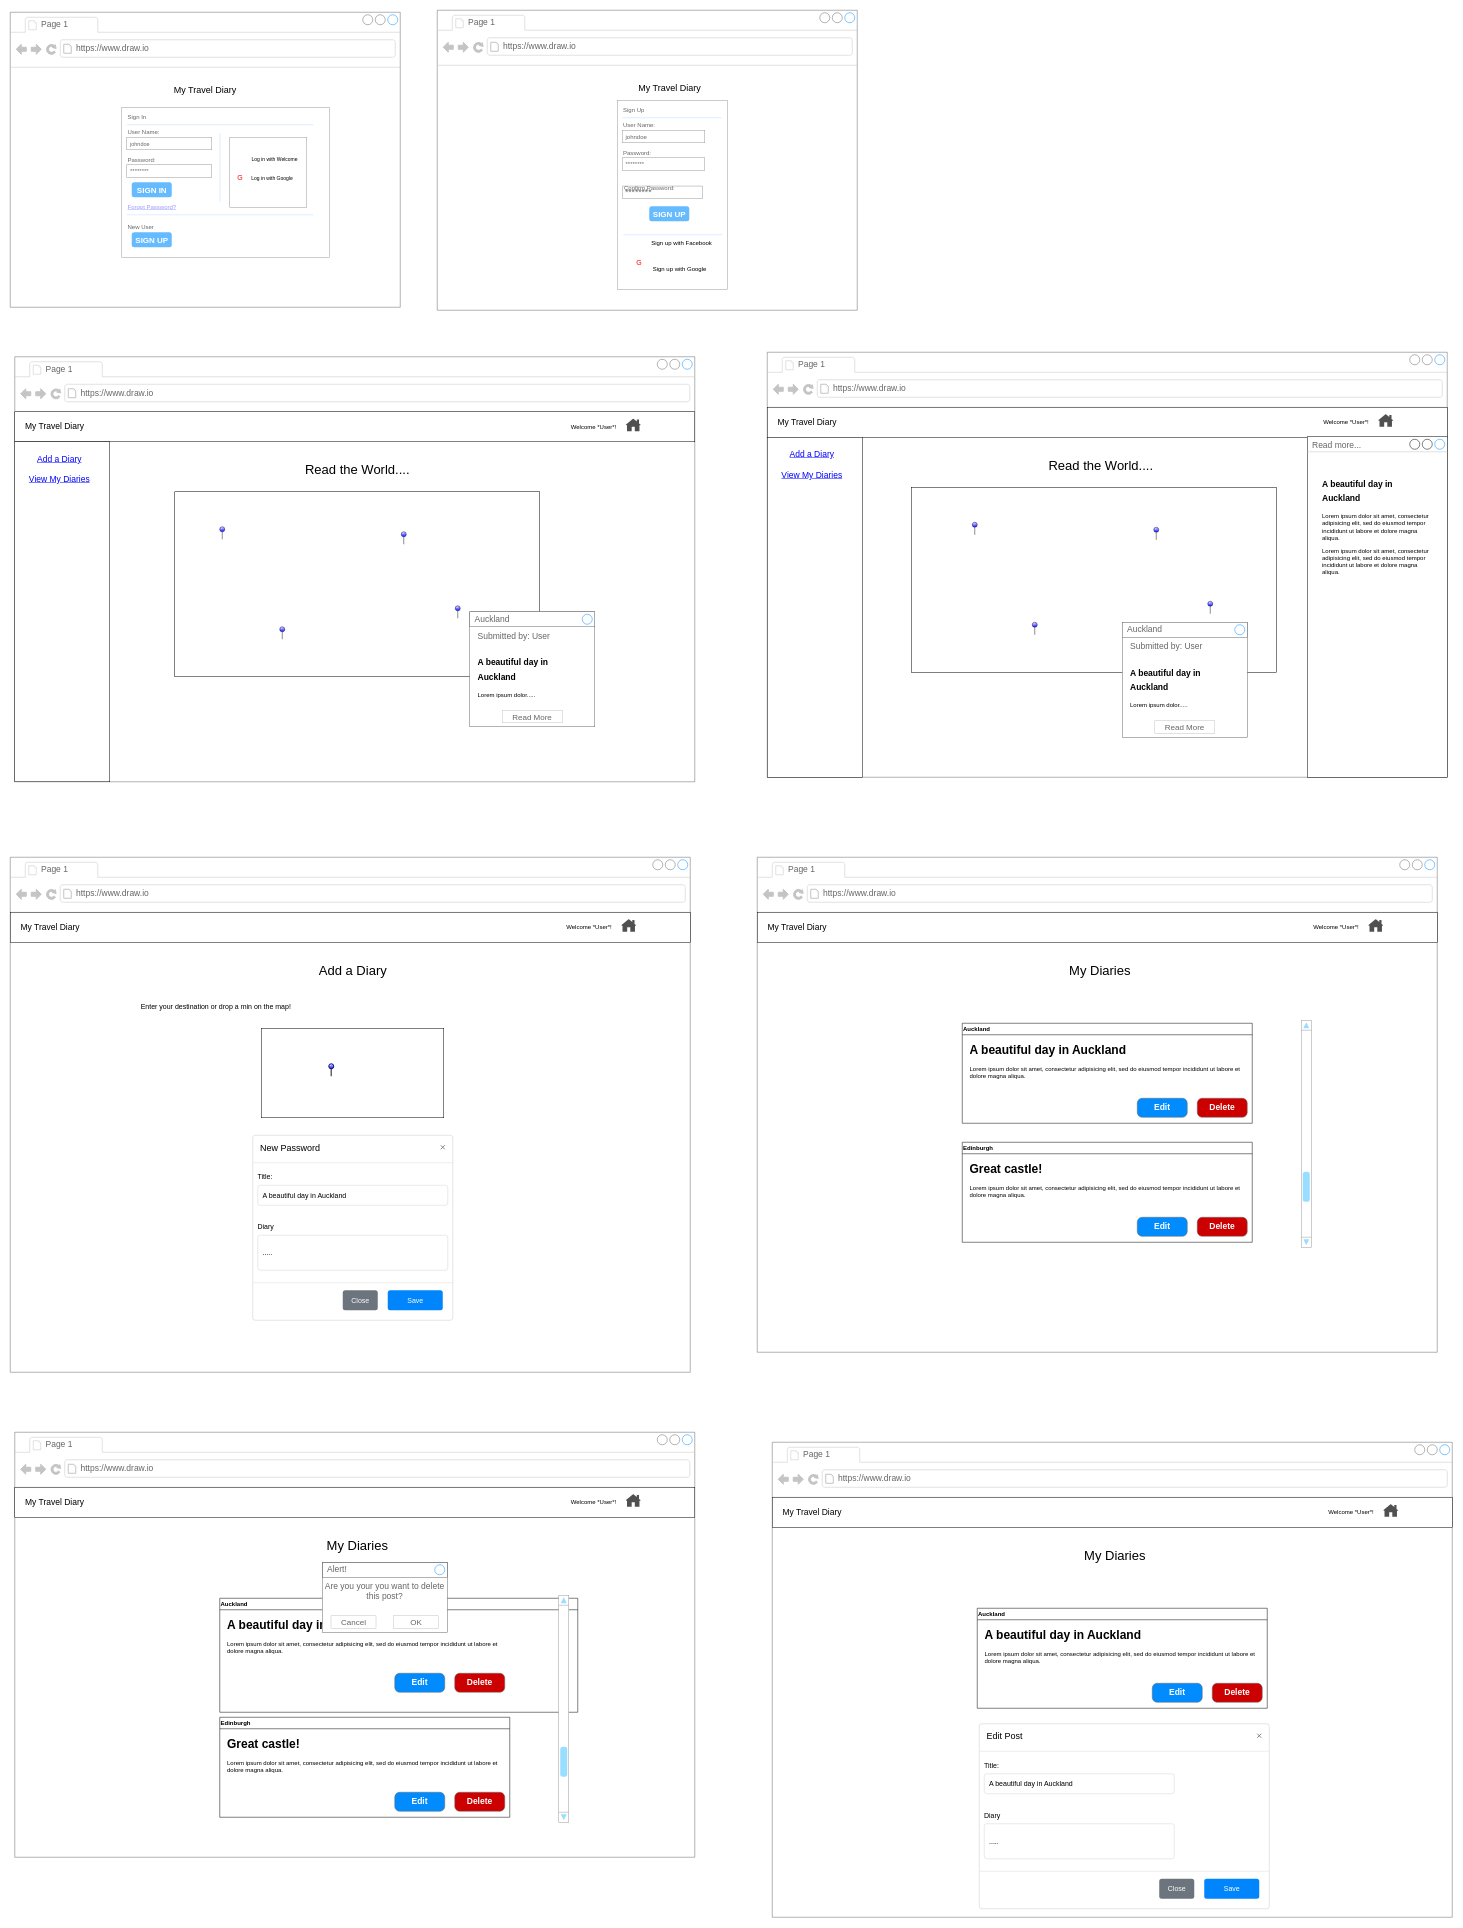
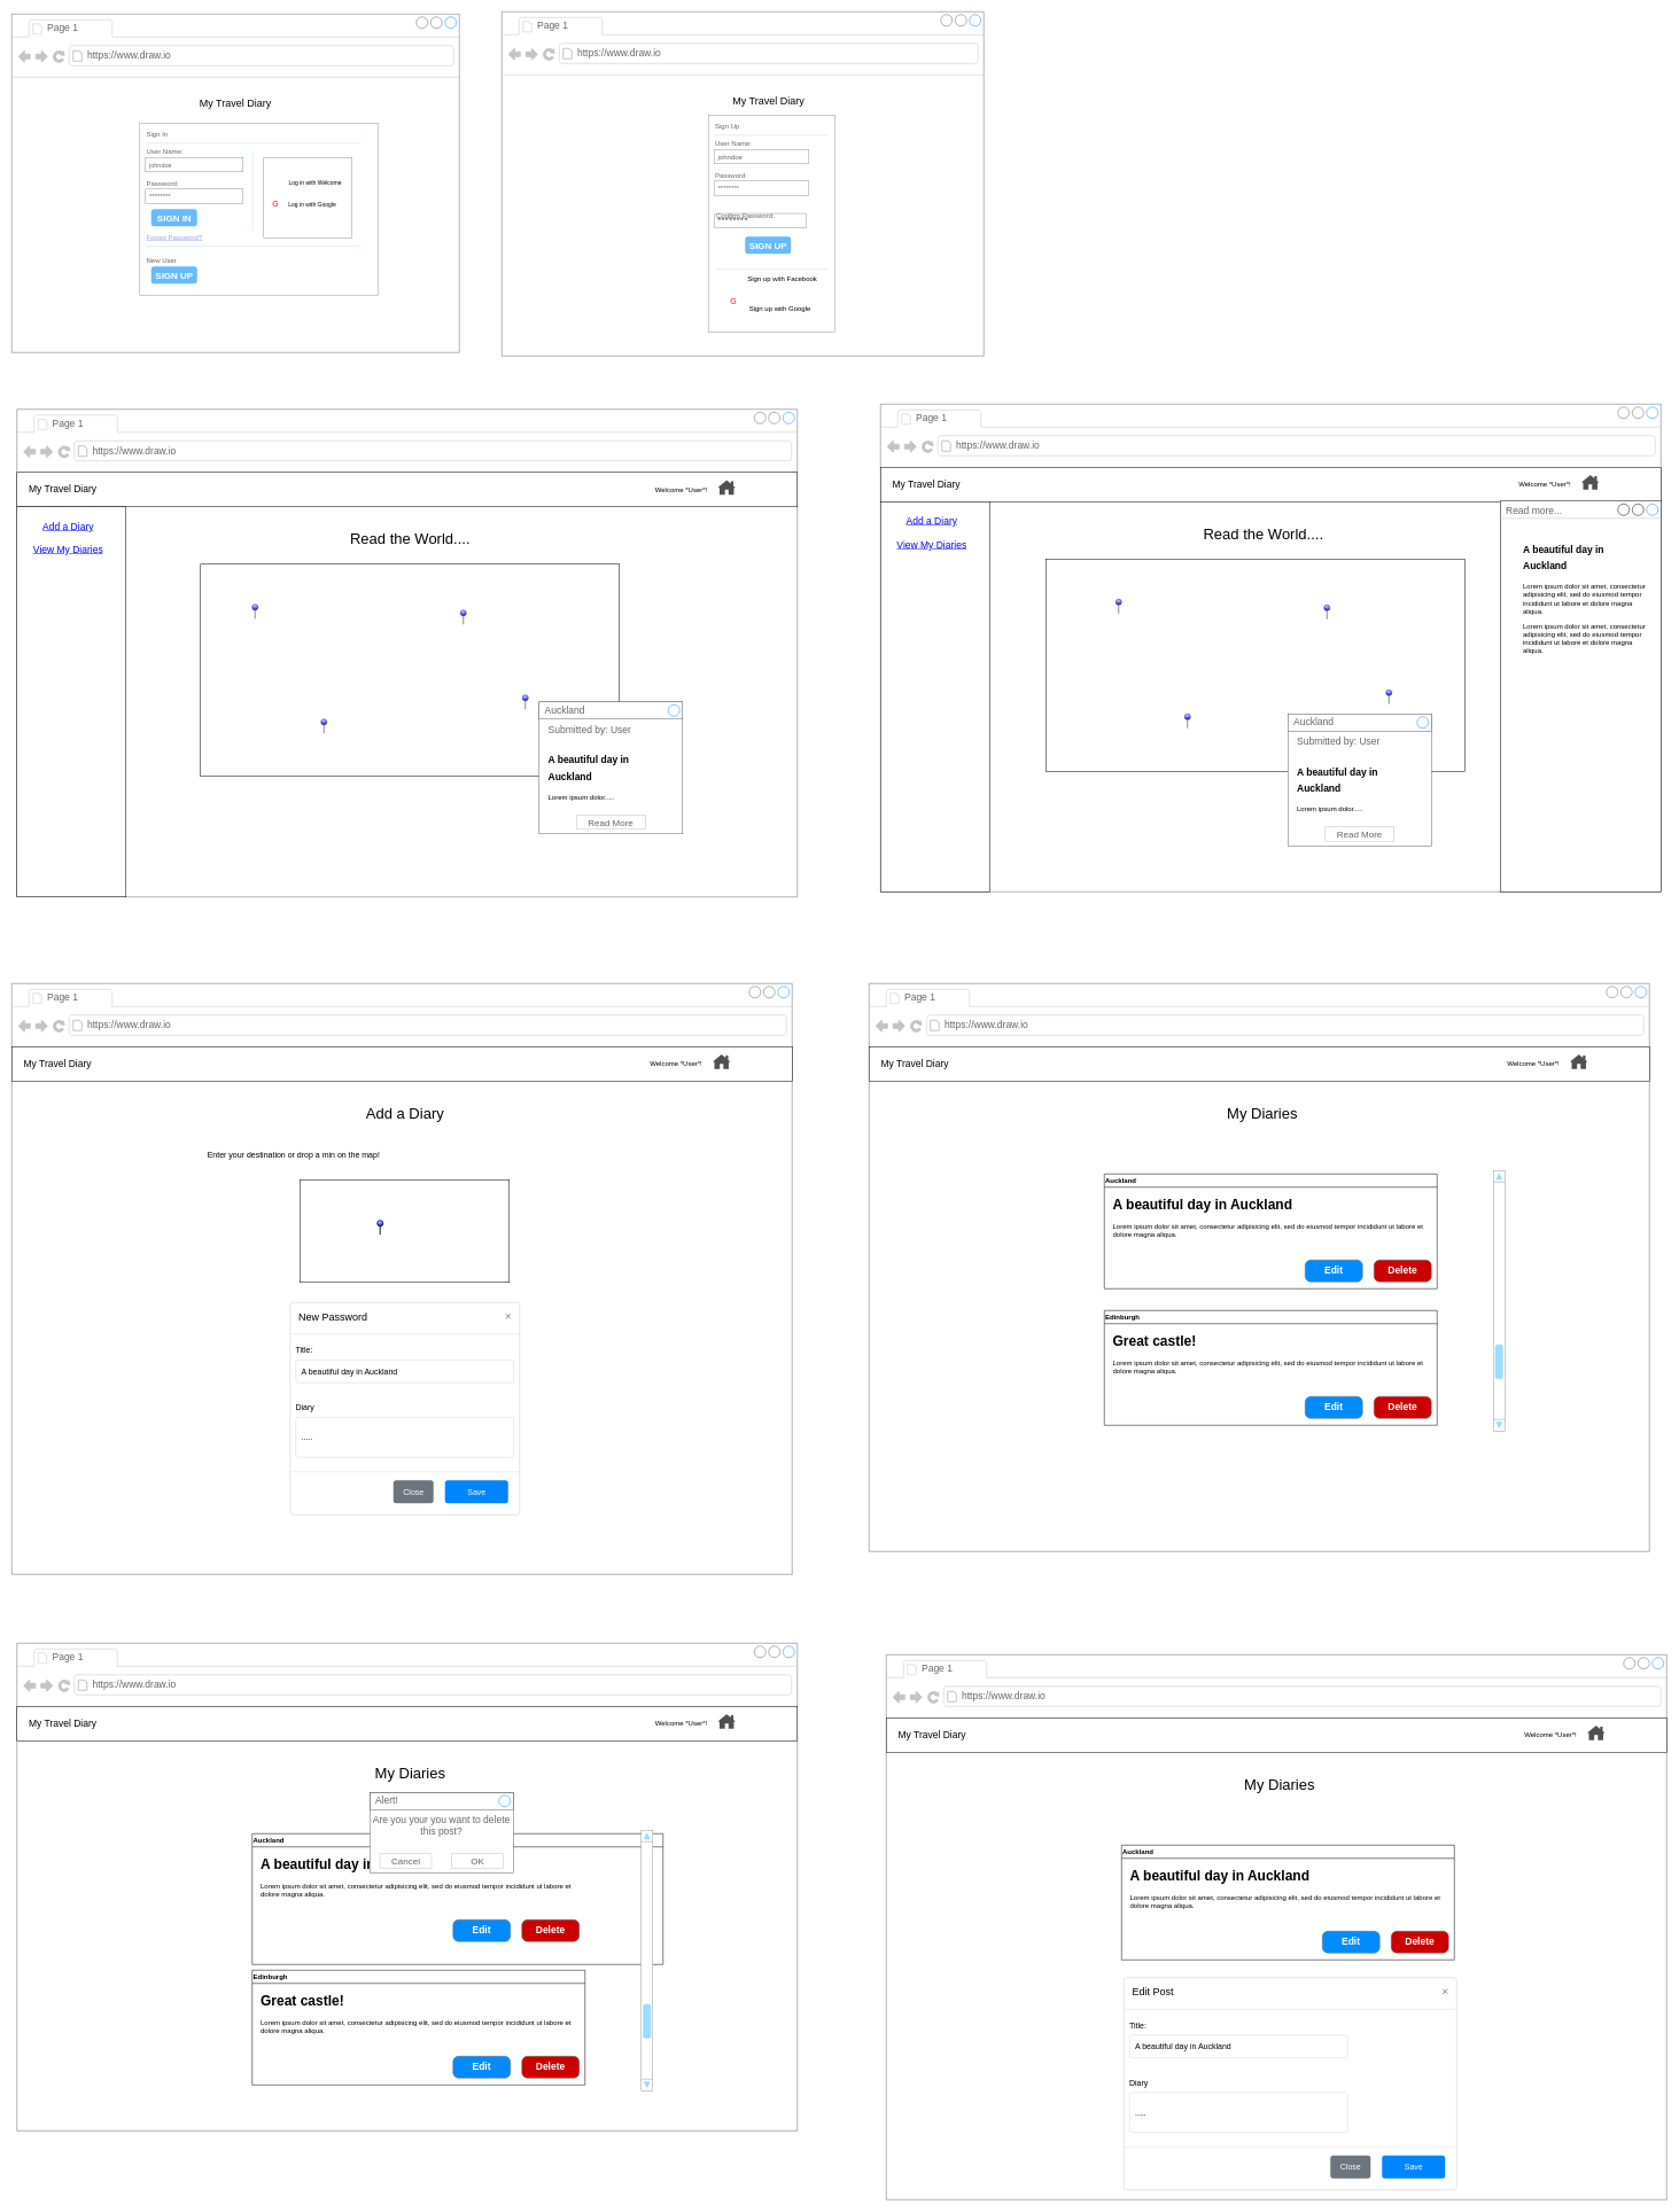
- <mxCell id="89" value="&lt;h1&gt;&lt;font style=&quot;font-size: 17px;&quot;&gt;A beautiful day in Auckland&lt;/font&gt;&lt;/h1&gt;&lt;p&gt;Lorem ipsum dolor sit amet, consectetur adipisicing elit, sed do eiusmod tempor incididunt ut labore et dolore magna aliqua.&lt;br&gt;&lt;/p&gt;&lt;p&gt;Lorem ipsum dolor sit amet, consectetur adipisicing elit, sed do eiusmod tempor incididunt ut labore et dolore magna aliqua.&lt;br&gt;&lt;/p&gt;&lt;p&gt;&lt;br&gt;&lt;/p&gt;" style="text;html=1;strokeColor=none;fillColor=none;spacing=5;spacingTop=-20;whiteSpace=wrap;overflow=hidden;rounded=0;" vertex="1" parent="66"><mxGeometry x="1105" y="241" width="229" height="259" as="geometry" /></mxCell>
+ <mxCell id="89" value="&lt;h1&gt;&lt;font style=&quot;font-size: 17px;&quot;&gt;A beautiful day in Auckland&lt;/font&gt;&lt;/h1&gt;&lt;p&gt;Lorem ipsum dolor sit amet, consectetur adipisicing elit, sed do eiusmod tempor incididunt ut labore et dolore magna aliqua.&lt;br&gt;&lt;/p&gt;&lt;p&gt;Lorem ipsum dolor sit amet, consectetur adipisicing elit, sed do eiusmod tempor incididunt ut labore et dolore magna aliqua.&lt;br&gt;&lt;/p&gt;&lt;p&gt;&lt;br&gt;&lt;/p&gt;" style="text;html=1;strokeColor=none;fillColor=none;spacing=5;spacingTop=-20;whiteSpace=wrap;overflow=hidden;rounded=0;" vertex="1" parent="66"><mxGeometry x="1115" y="231" width="229" height="259" as="geometry" /></mxCell>
- <mxCell id="101" value="&lt;font style=&quot;font-size: 14px;&quot;&gt;Enter your destination or drop a min on the map!&lt;/font&gt;" style="text;html=1;strokeColor=none;fillColor=none;align=center;verticalAlign=middle;whiteSpace=wrap;rounded=0;" vertex="1" parent="90"><mxGeometry x="220" y="283" width="383" height="30" as="geometry" /></mxCell>
+ <mxCell id="101" value="&lt;font style=&quot;font-size: 14px;&quot;&gt;Enter your destination or drop a min on the map!&lt;/font&gt;" style="text;html=1;strokeColor=none;fillColor=none;align=center;verticalAlign=middle;whiteSpace=wrap;rounded=0;" vertex="1" parent="90"><mxGeometry x="300" y="283" width="383" height="30" as="geometry" /></mxCell>
